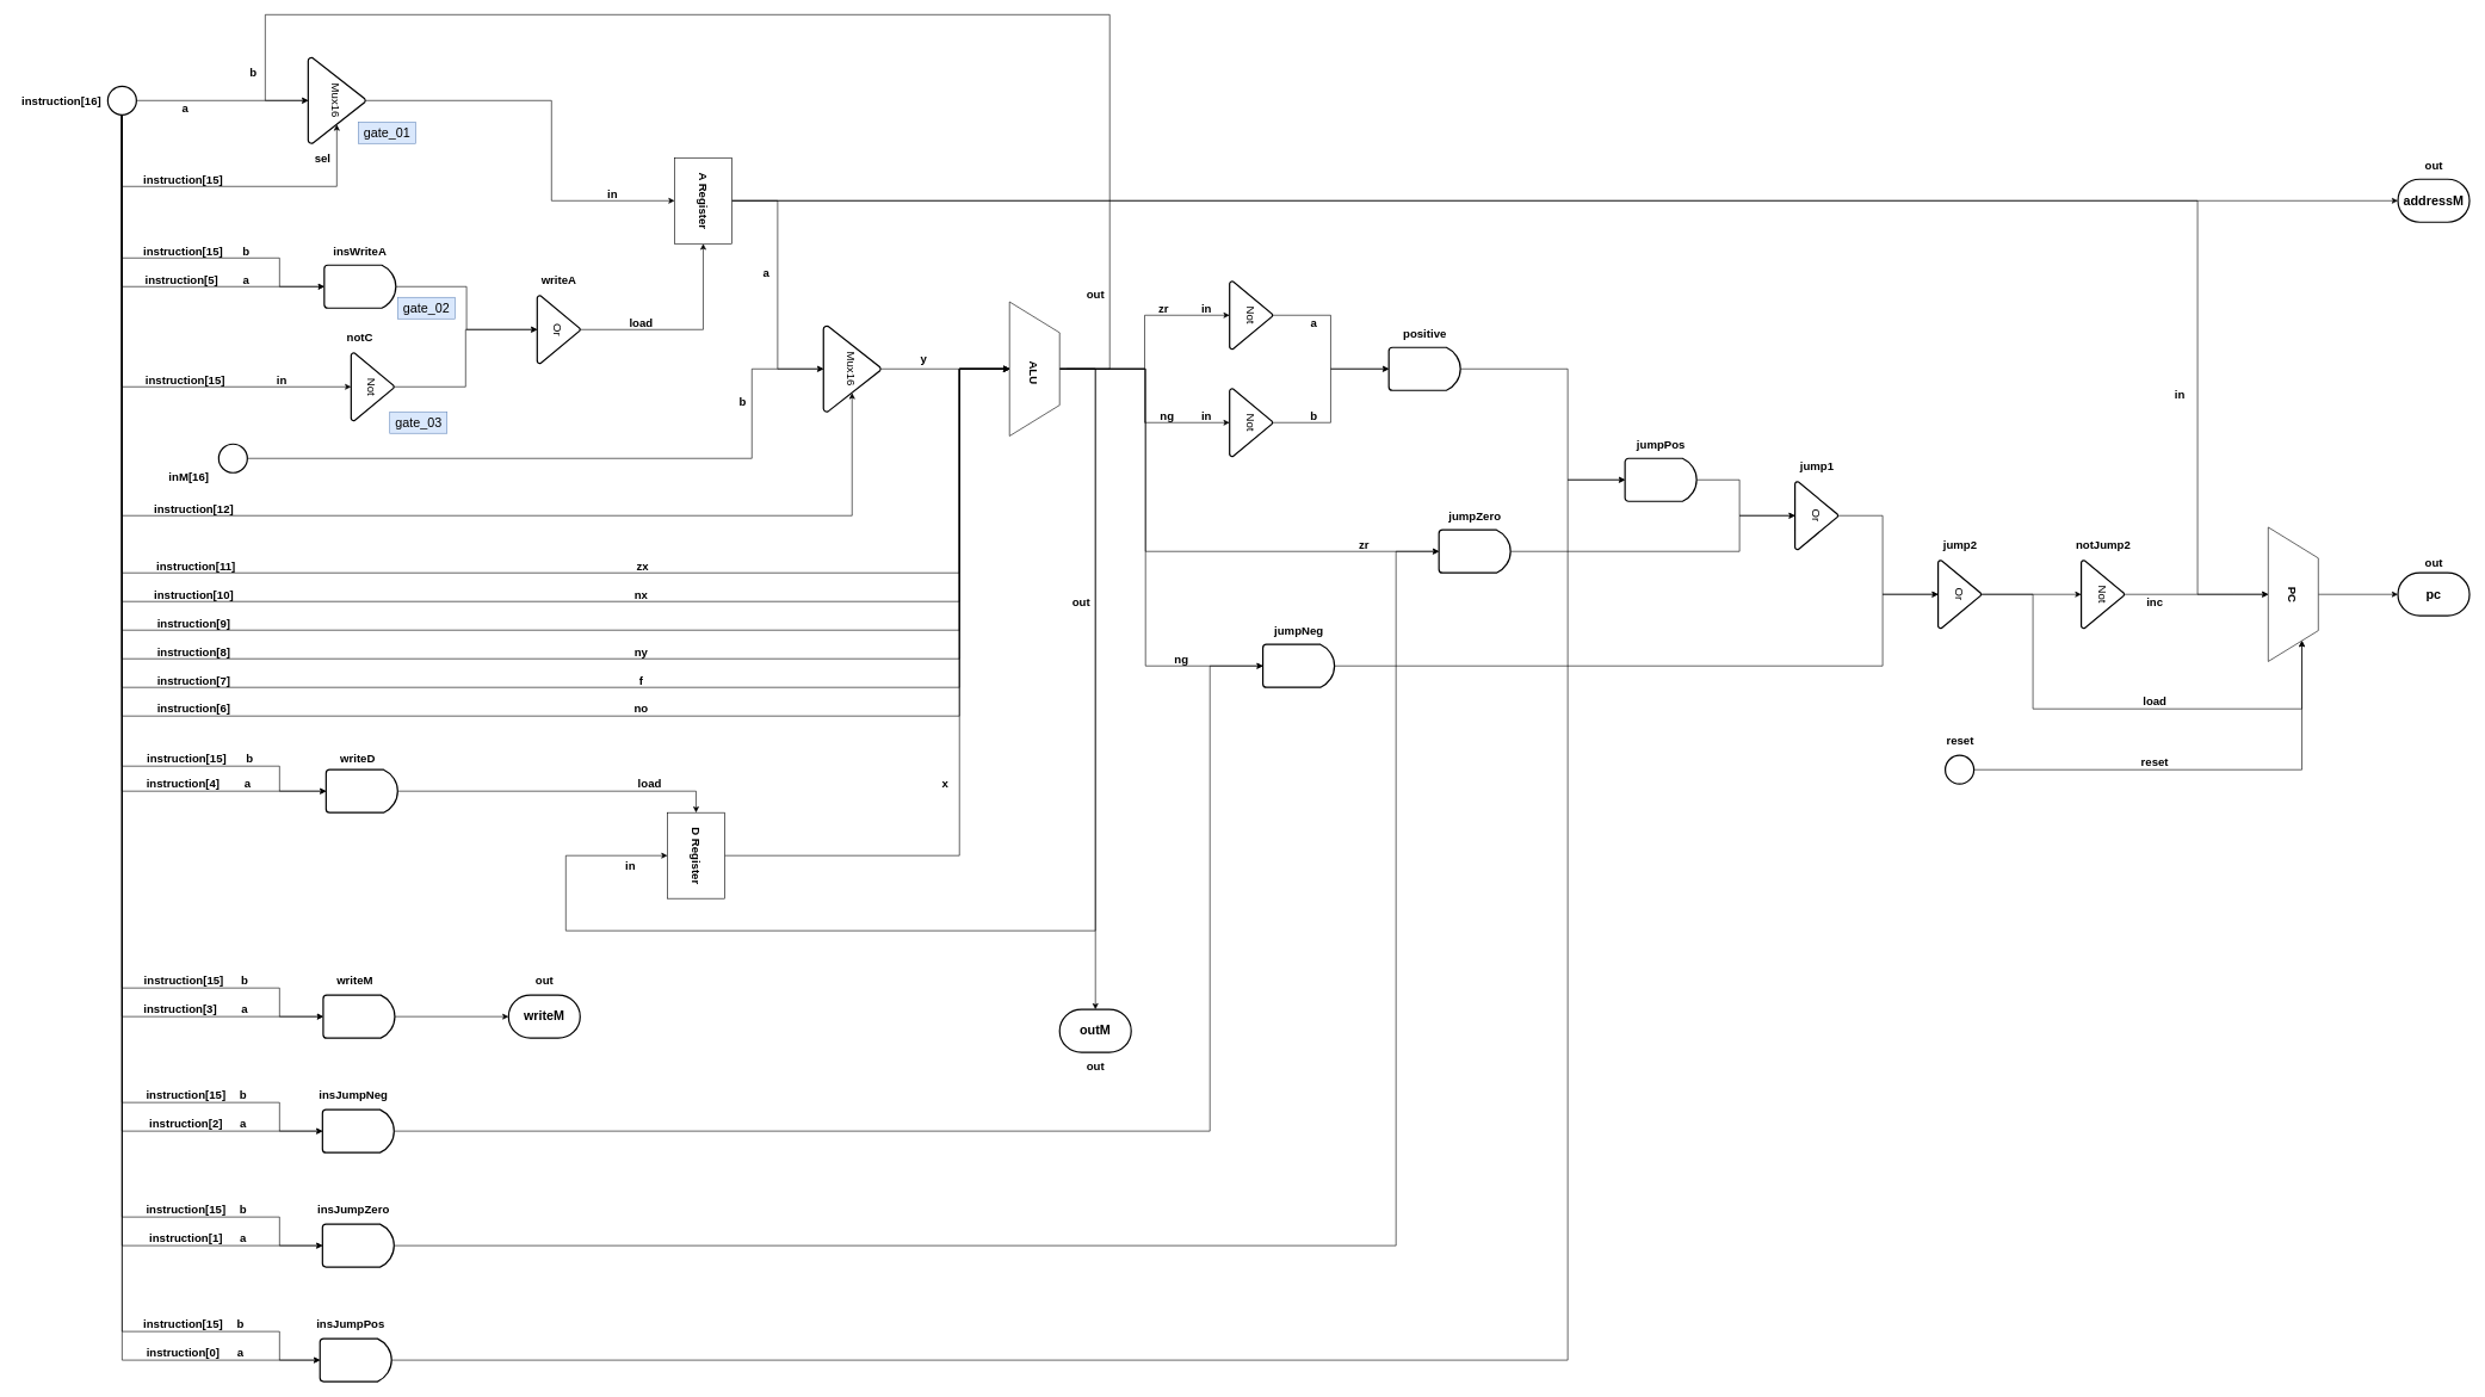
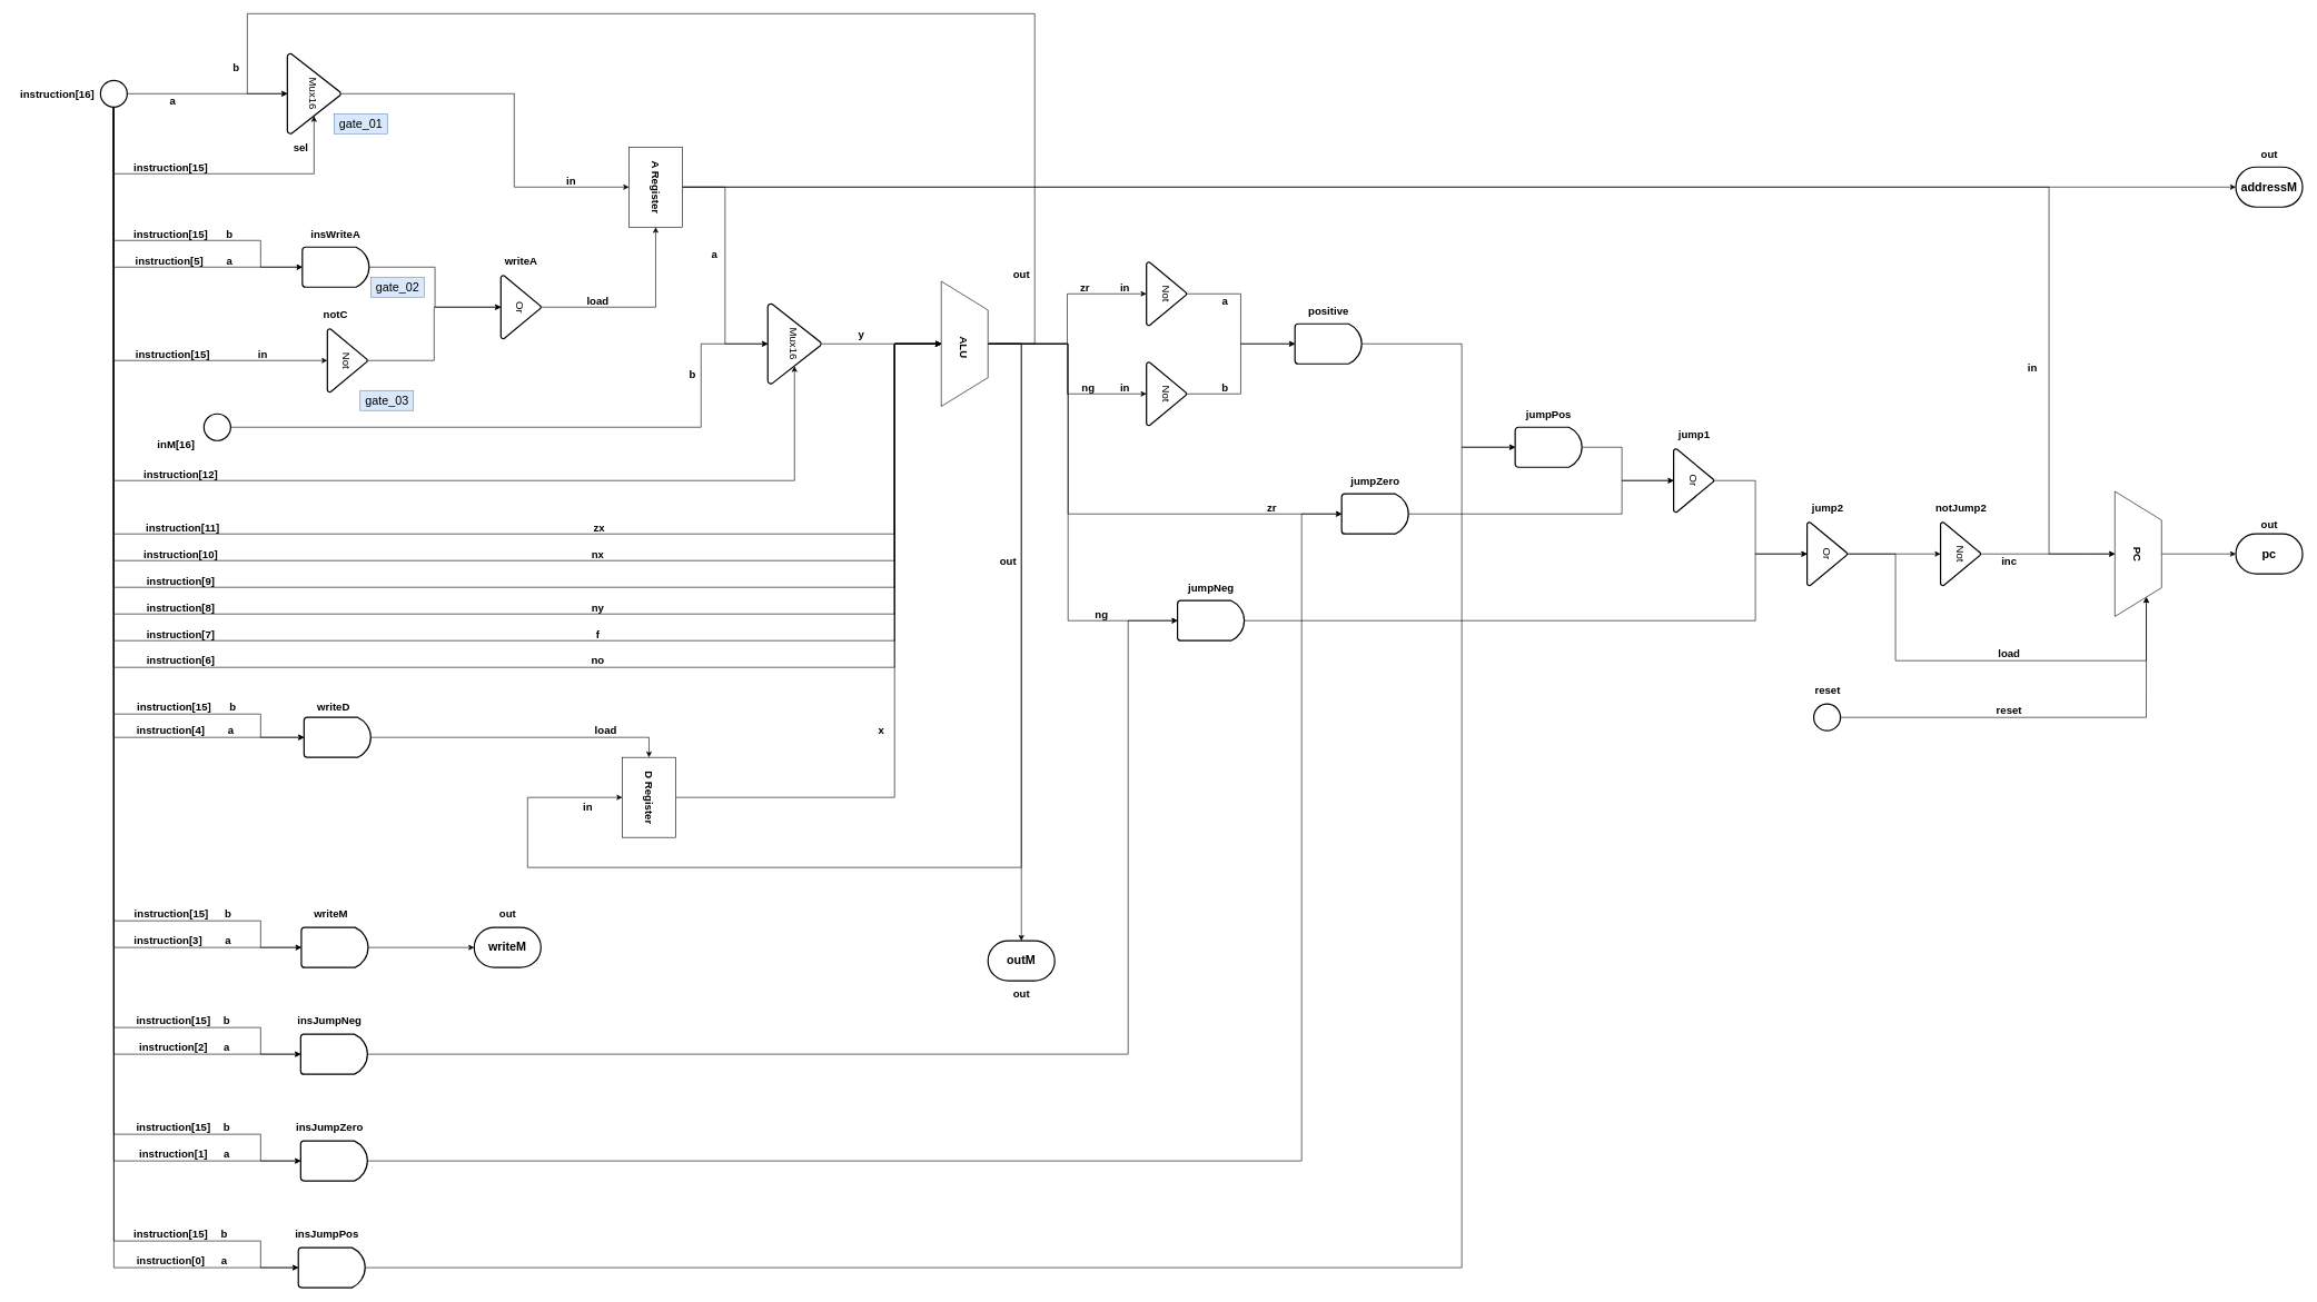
- <mxCell id="180" value="gate_03" style="text;html=1;align=center;verticalAlign=middle;resizable=0;points=[];autosize=1;strokeColor=#6c8ebf;fillColor=#dae8fc;fontSize=18;" vertex="1" parent="1"><mxGeometry x="544" y="575" width="80" height="30" as="geometry" /></mxCell>
+ <mxCell id="180" value="gate_03" style="text;html=1;align=center;verticalAlign=middle;resizable=0;points=[];autosize=1;strokeColor=#6c8ebf;fillColor=#dae8fc;fontSize=18;" vertex="1" parent="1"><mxGeometry x="539" y="585" width="80" height="30" as="geometry" /></mxCell>
